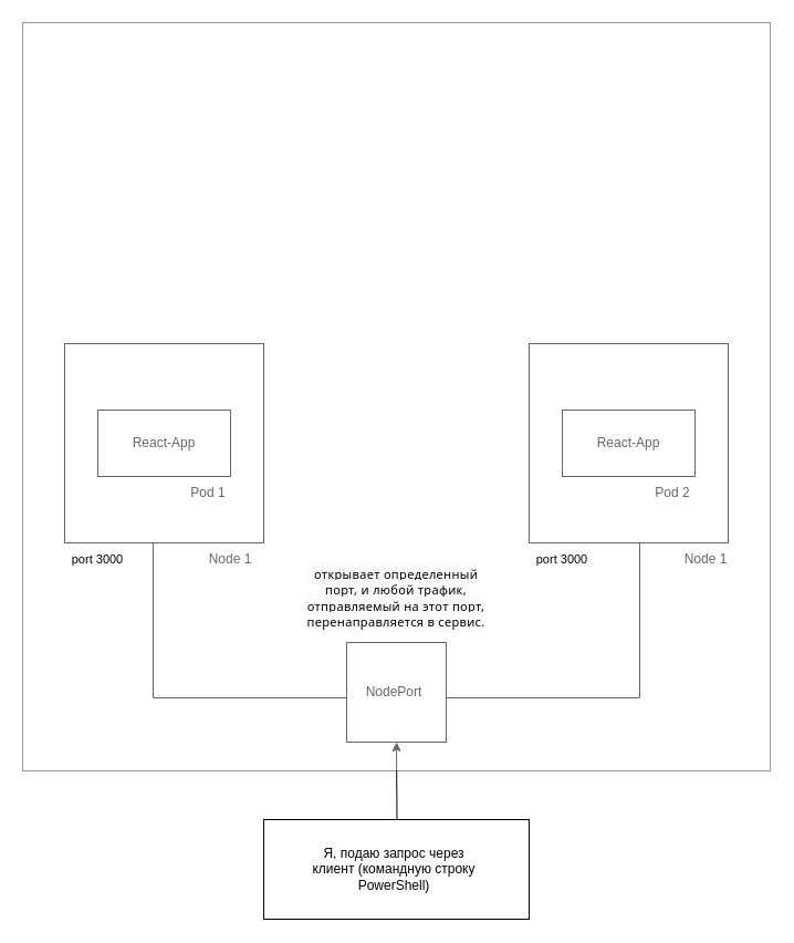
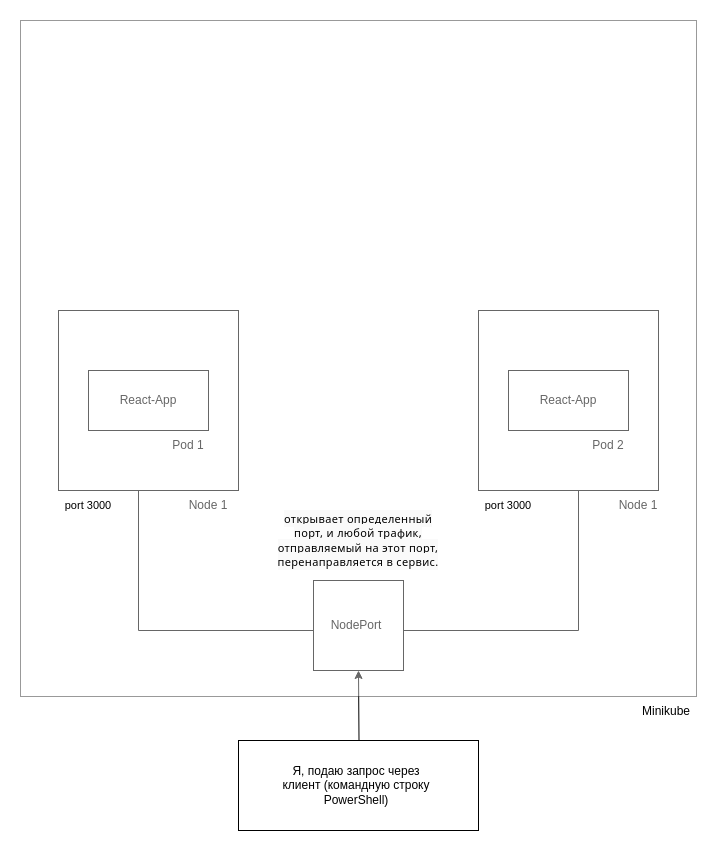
+ <mxCell id="22" value="Minikube" style="text;html=1;strokeColor=none;fillColor=none;align=center;verticalAlign=middle;whiteSpace=wrap;rounded=0;opacity=40;" vertex="1" parent="1"><mxGeometry x="636" y="696" width="60" height="30" as="geometry" /></mxCell>
